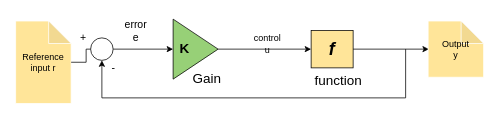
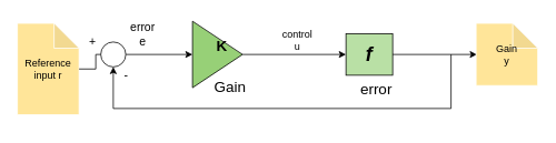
- <mxCell id="12" value="&lt;div&gt;error&lt;/div&gt;&lt;div&gt;e&lt;br&gt;&lt;/div&gt;" style="text;html=1;align=center;verticalAlign=middle;resizable=0;points=[];autosize=1;strokeColor=none;fillColor=none;fontSize=14;" parent="1" vertex="1"><mxGeometry x="160" y="20" width="40" height="40" as="geometry" /></mxCell>
+ <mxCell id="12" value="&lt;div&gt;error&lt;/div&gt;&lt;div&gt;e&lt;br&gt;&lt;/div&gt;" style="text;html=1;align=center;verticalAlign=middle;resizable=0;points=[];autosize=1;strokeColor=none;fillColor=none;fontSize=14;" parent="1" vertex="1"><mxGeometry x="150" y="20" width="40" height="40" as="geometry" /></mxCell>
- <mxCell id="5" value="&lt;div&gt;control &lt;br&gt;&lt;/div&gt;&lt;div&gt;u&lt;br&gt;&lt;/div&gt;" style="text;html=1;strokeColor=none;fillColor=none;align=center;verticalAlign=middle;whiteSpace=wrap;rounded=0;" parent="1" vertex="1"><mxGeometry x="336" y="47.5" width="40" height="20" as="geometry" /></mxCell>
+ <mxCell id="5" value="&lt;div&gt;control &lt;br&gt;&lt;/div&gt;&lt;div&gt;u&lt;br&gt;&lt;/div&gt;" style="text;html=1;strokeColor=none;fillColor=none;align=center;verticalAlign=middle;whiteSpace=wrap;rounded=0;" parent="1" vertex="1"><mxGeometry x="336" y="37.5" width="40" height="20" as="geometry" /></mxCell>
- <mxCell id="18" value="&lt;b&gt;K&lt;/b&gt;" style="text;html=1;align=center;verticalAlign=middle;resizable=0;points=[];autosize=1;strokeColor=none;fillColor=none;fontSize=18;" vertex="1" parent="1"><mxGeometry x="230" y="50" width="30" height="30" as="geometry" /></mxCell>
+ <mxCell id="18" value="&lt;b&gt;K&lt;/b&gt;" style="text;html=1;align=center;verticalAlign=middle;resizable=0;points=[];autosize=1;strokeColor=none;fillColor=none;fontSize=18;" vertex="1" parent="1"><mxGeometry x="250" y="40" width="30" height="30" as="geometry" /></mxCell>
- <mxCell id="6" value="&lt;i&gt;&lt;b&gt;&lt;font style=&quot;font-size: 24px&quot;&gt;f&lt;/font&gt;&lt;/b&gt;&lt;/i&gt;" style="rounded=0;whiteSpace=wrap;html=1;fillColor=#ffe599;" parent="1" vertex="1"><mxGeometry x="414" y="40" width="56" height="50" as="geometry" /></mxCell>
+ <mxCell id="6" value="&lt;i&gt;&lt;b&gt;&lt;font style=&quot;font-size: 24px&quot;&gt;f&lt;/font&gt;&lt;/b&gt;&lt;/i&gt;" style="rounded=0;whiteSpace=wrap;html=1;fillColor=#B9E0A5;" parent="1" vertex="1"><mxGeometry x="414" y="40" width="56" height="50" as="geometry" /></mxCell>
- <mxCell id="8" value="&lt;div&gt;Output&lt;/div&gt;&lt;div&gt;y&lt;br&gt;&lt;/div&gt;" style="shape=note;whiteSpace=wrap;html=1;backgroundOutline=1;darkOpacity=0.05;fillColor=#FFE599;strokeColor=#FFFFFF;" parent="1" vertex="1"><mxGeometry x="570" y="27.5" width="74" height="75" as="geometry" /></mxCell>
+ <mxCell id="8" value="&lt;div&gt;Gain&lt;/div&gt;&lt;div&gt;y&lt;br&gt;&lt;/div&gt;" style="shape=note;whiteSpace=wrap;html=1;backgroundOutline=1;darkOpacity=0.05;fillColor=#FFE599;strokeColor=#FFFFFF;" parent="1" vertex="1"><mxGeometry x="570" y="27.5" width="74" height="75" as="geometry" /></mxCell>
- <mxCell id="17" value="&lt;font style=&quot;font-size: 18px&quot;&gt;function&lt;/font&gt;" style="text;html=1;align=center;verticalAlign=middle;resizable=0;points=[];autosize=1;strokeColor=none;fillColor=none;fontSize=24;" vertex="1" parent="1"><mxGeometry x="410" y="85" width="80" height="40" as="geometry" /></mxCell>
+ <mxCell id="17" value="&lt;font style=&quot;font-size: 18px&quot;&gt;error&lt;/font&gt;" style="text;html=1;align=center;verticalAlign=middle;resizable=0;points=[];autosize=1;strokeColor=none;fillColor=none;fontSize=24;" vertex="1" parent="1"><mxGeometry x="410" y="85" width="80" height="40" as="geometry" /></mxCell>
